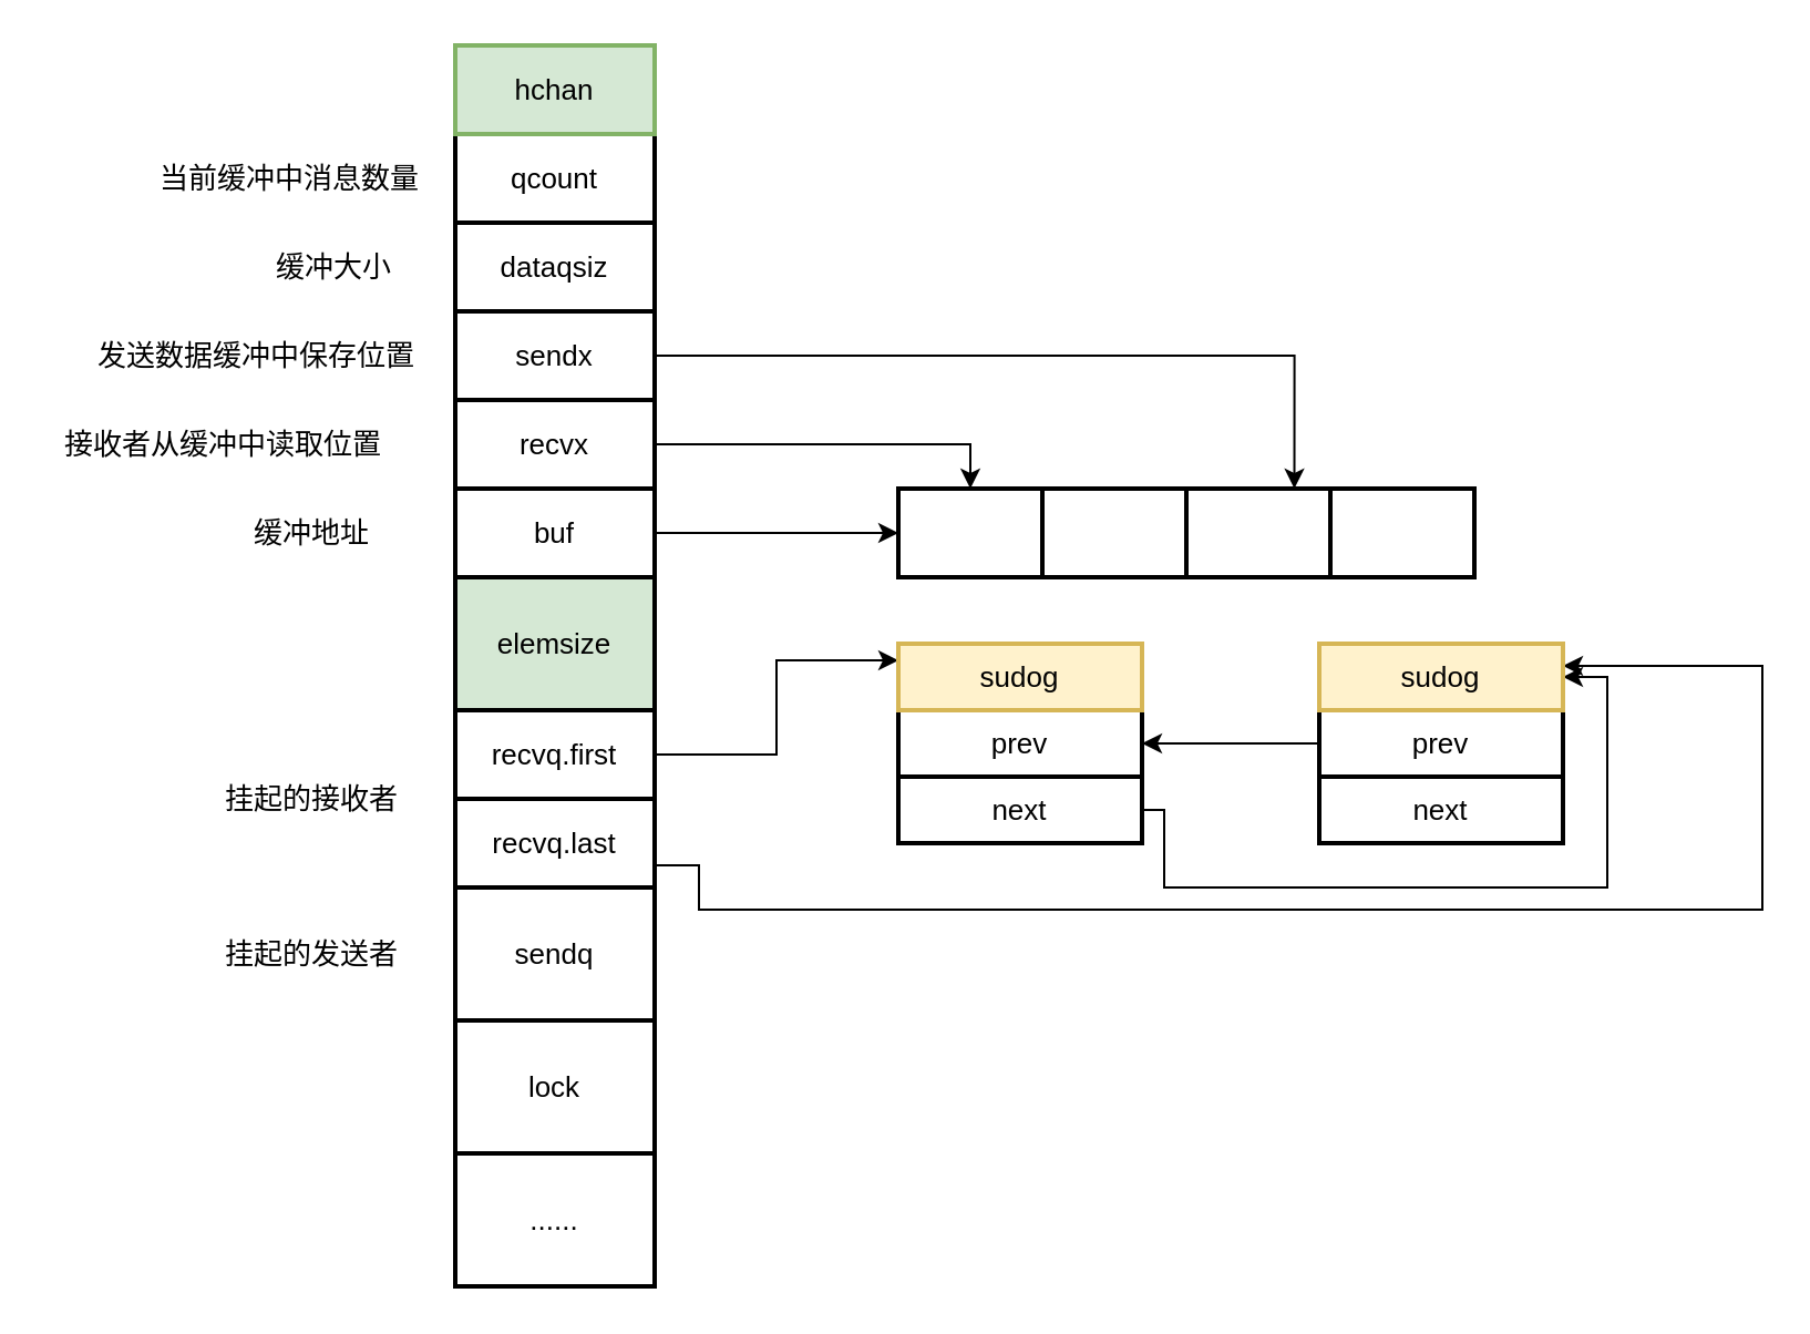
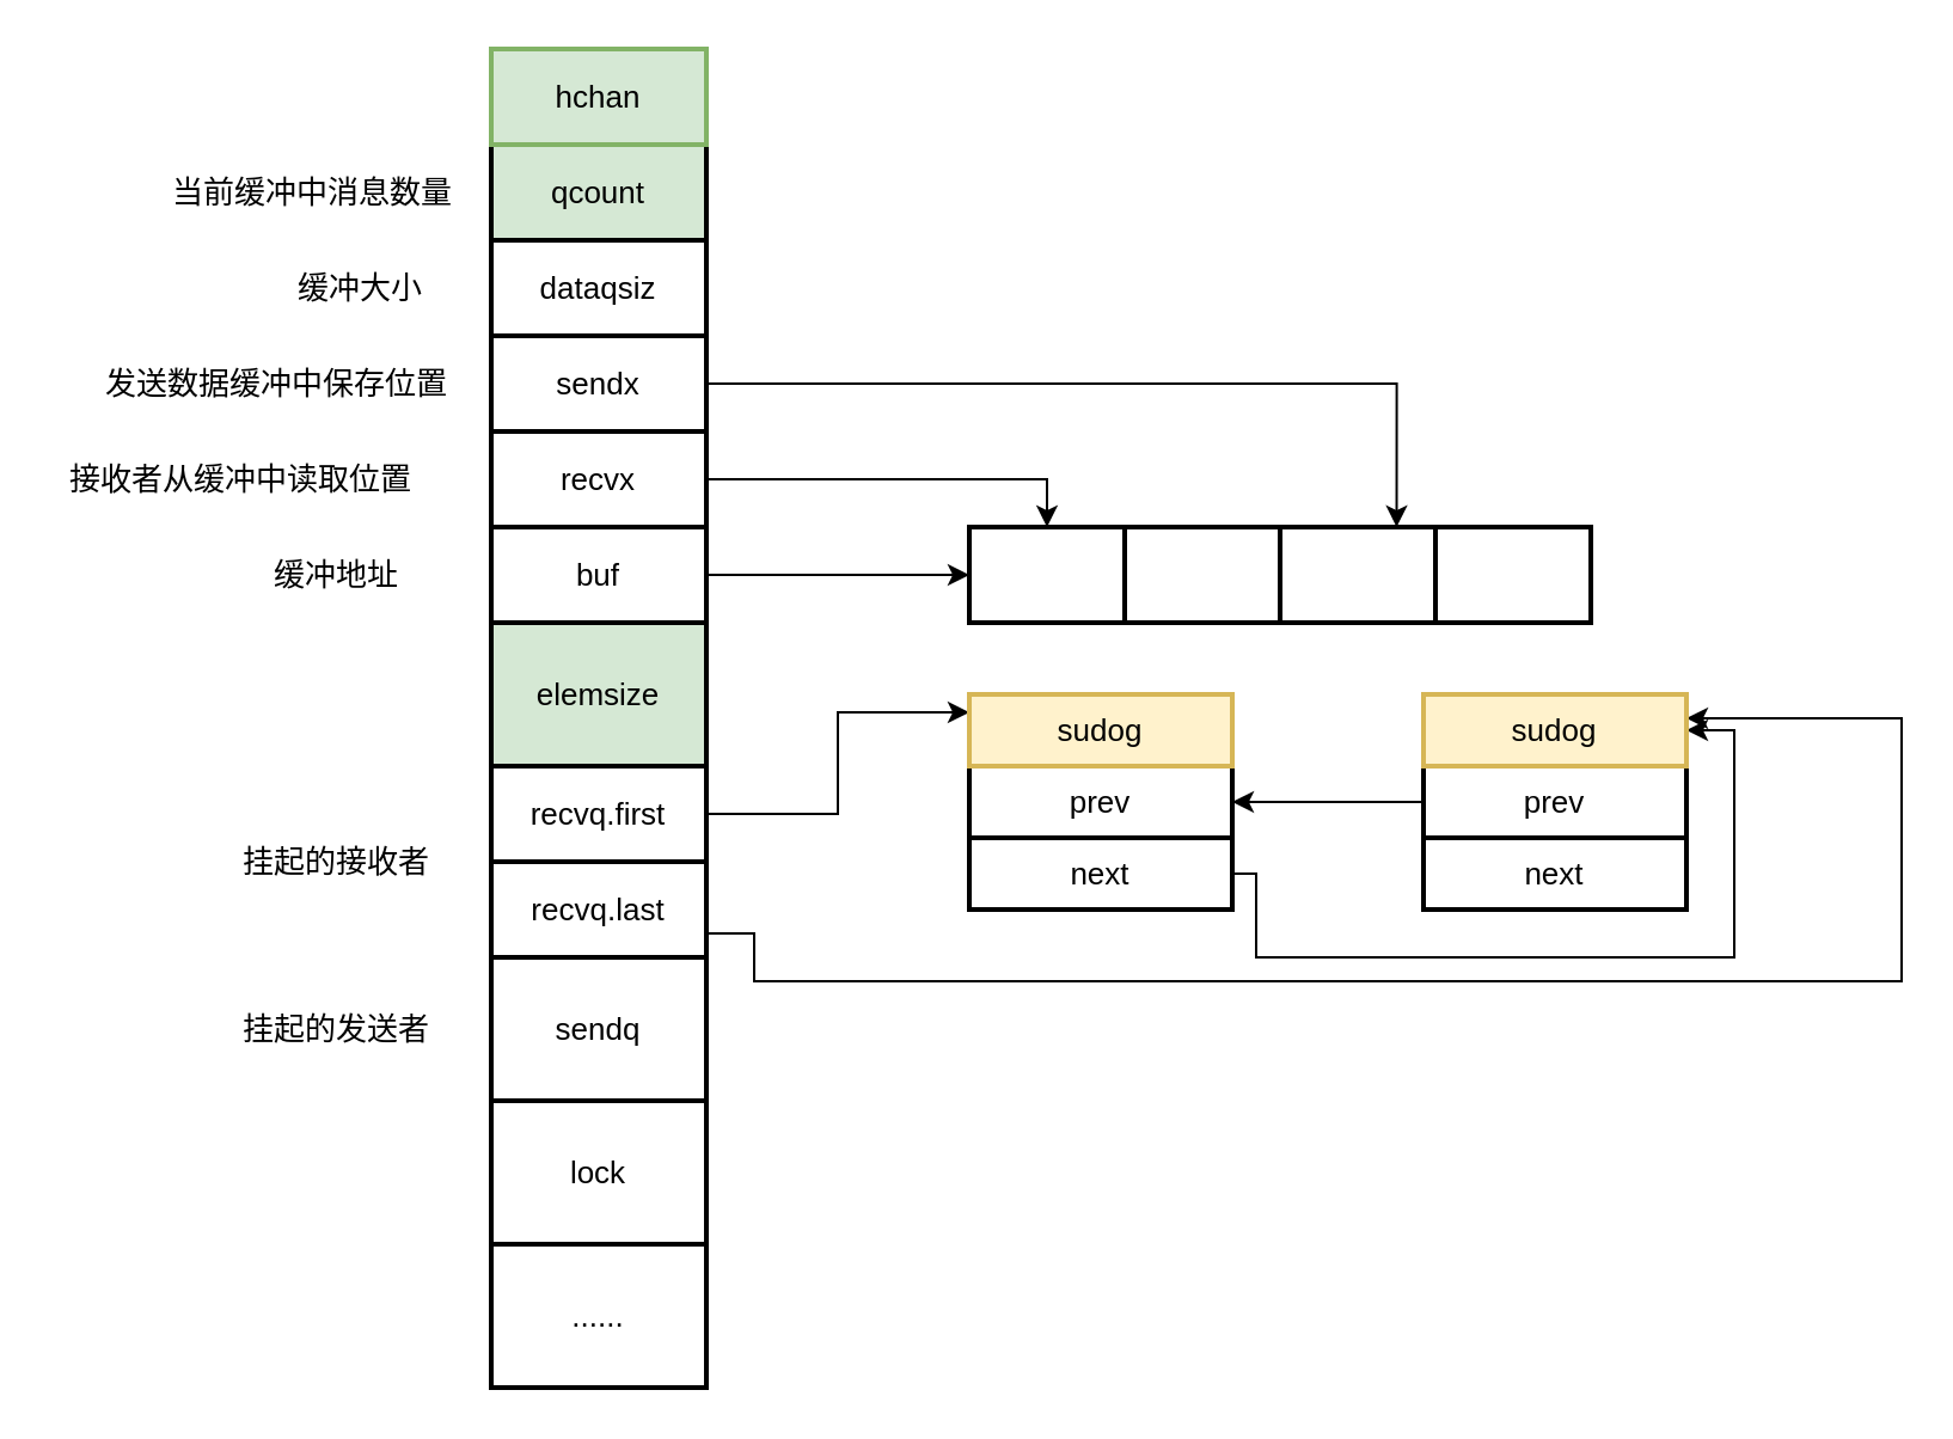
- <mxCell id="20" value="&lt;span style=&quot;font-size: 13px&quot;&gt;qcount&lt;/span&gt;" style="rounded=0;whiteSpace=wrap;html=1;strokeWidth=2;" vertex="1" parent="1"><mxGeometry x="205" y="60" width="90" height="40" as="geometry" /></mxCell>
+ <mxCell id="20" value="&lt;span style=&quot;font-size: 13px&quot;&gt;qcount&lt;/span&gt;" style="rounded=0;whiteSpace=wrap;html=1;strokeWidth=2;fillColor=#d5e8d4;" vertex="1" parent="1"><mxGeometry x="205" y="60" width="90" height="40" as="geometry" /></mxCell>
